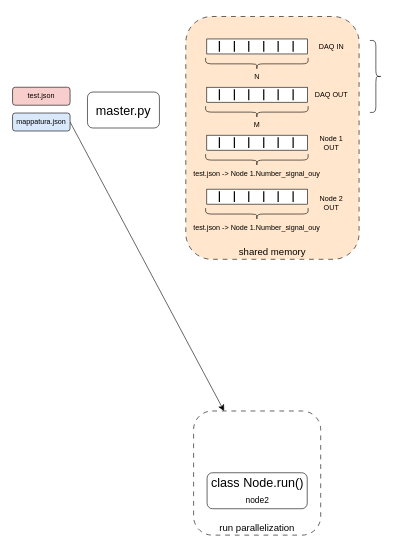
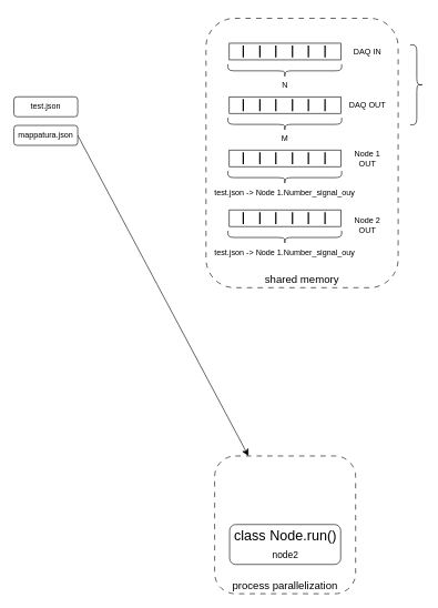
- <mxCell id="2" value="test.json" style="rounded=1;whiteSpace=wrap;html=1;fillColor=#f8cecc;" vertex="1" parent="1"><mxGeometry x="20" y="145" width="96" height="30" as="geometry" /></mxCell>
+ <mxCell id="2" value="test.json" style="rounded=1;whiteSpace=wrap;html=1;" vertex="1" parent="1"><mxGeometry x="20" y="145" width="96" height="30" as="geometry" /></mxCell>
- <mxCell id="5" value="master.py" style="rounded=1;whiteSpace=wrap;html=1;fontSize=21;" vertex="1" parent="1"><mxGeometry x="145" y="153" width="120" height="60" as="geometry" /></mxCell>
- <mxCell id="4" value="mappatura.json" style="rounded=1;whiteSpace=wrap;html=1;fillColor=#dae8fc;" vertex="1" parent="1"><mxGeometry x="20" width="96" height="30" as="geometry" y="188" /></mxCell>
+ <mxCell id="4" value="mappatura.json" style="rounded=1;whiteSpace=wrap;html=1;" vertex="1" parent="1"><mxGeometry x="20" width="96" height="30" as="geometry" y="188" /></mxCell>
- <mxCell id="8" value="shared memory" style="rounded=1;whiteSpace=wrap;html=1;dashed=1;dashPattern=8 8;fontSize=16;verticalAlign=bottom;fillColor=#ffe6cc;" vertex="1" parent="1"><mxGeometry x="309" y="27" width="289" height="405" as="geometry" /></mxCell>
+ <mxCell id="8" value="shared memory" style="rounded=1;whiteSpace=wrap;html=1;dashed=1;dashPattern=8 8;fontSize=16;verticalAlign=bottom;" vertex="1" parent="1"><mxGeometry x="309" y="27" width="289" height="405" as="geometry" /></mxCell>
- <mxCell id="6" value="run parallelization" style="rounded=1;whiteSpace=wrap;html=1;dashed=1;dashPattern=8 8;fontSize=16;verticalAlign=bottom;" vertex="1" parent="1"><mxGeometry x="322" y="685" width="212" height="207" as="geometry" /></mxCell>
+ <mxCell id="6" value="process parallelization" style="rounded=1;whiteSpace=wrap;html=1;dashed=1;dashPattern=8 8;fontSize=16;verticalAlign=bottom;" vertex="1" parent="1"><mxGeometry x="322" y="685" width="212" height="207" as="geometry" /></mxCell>
